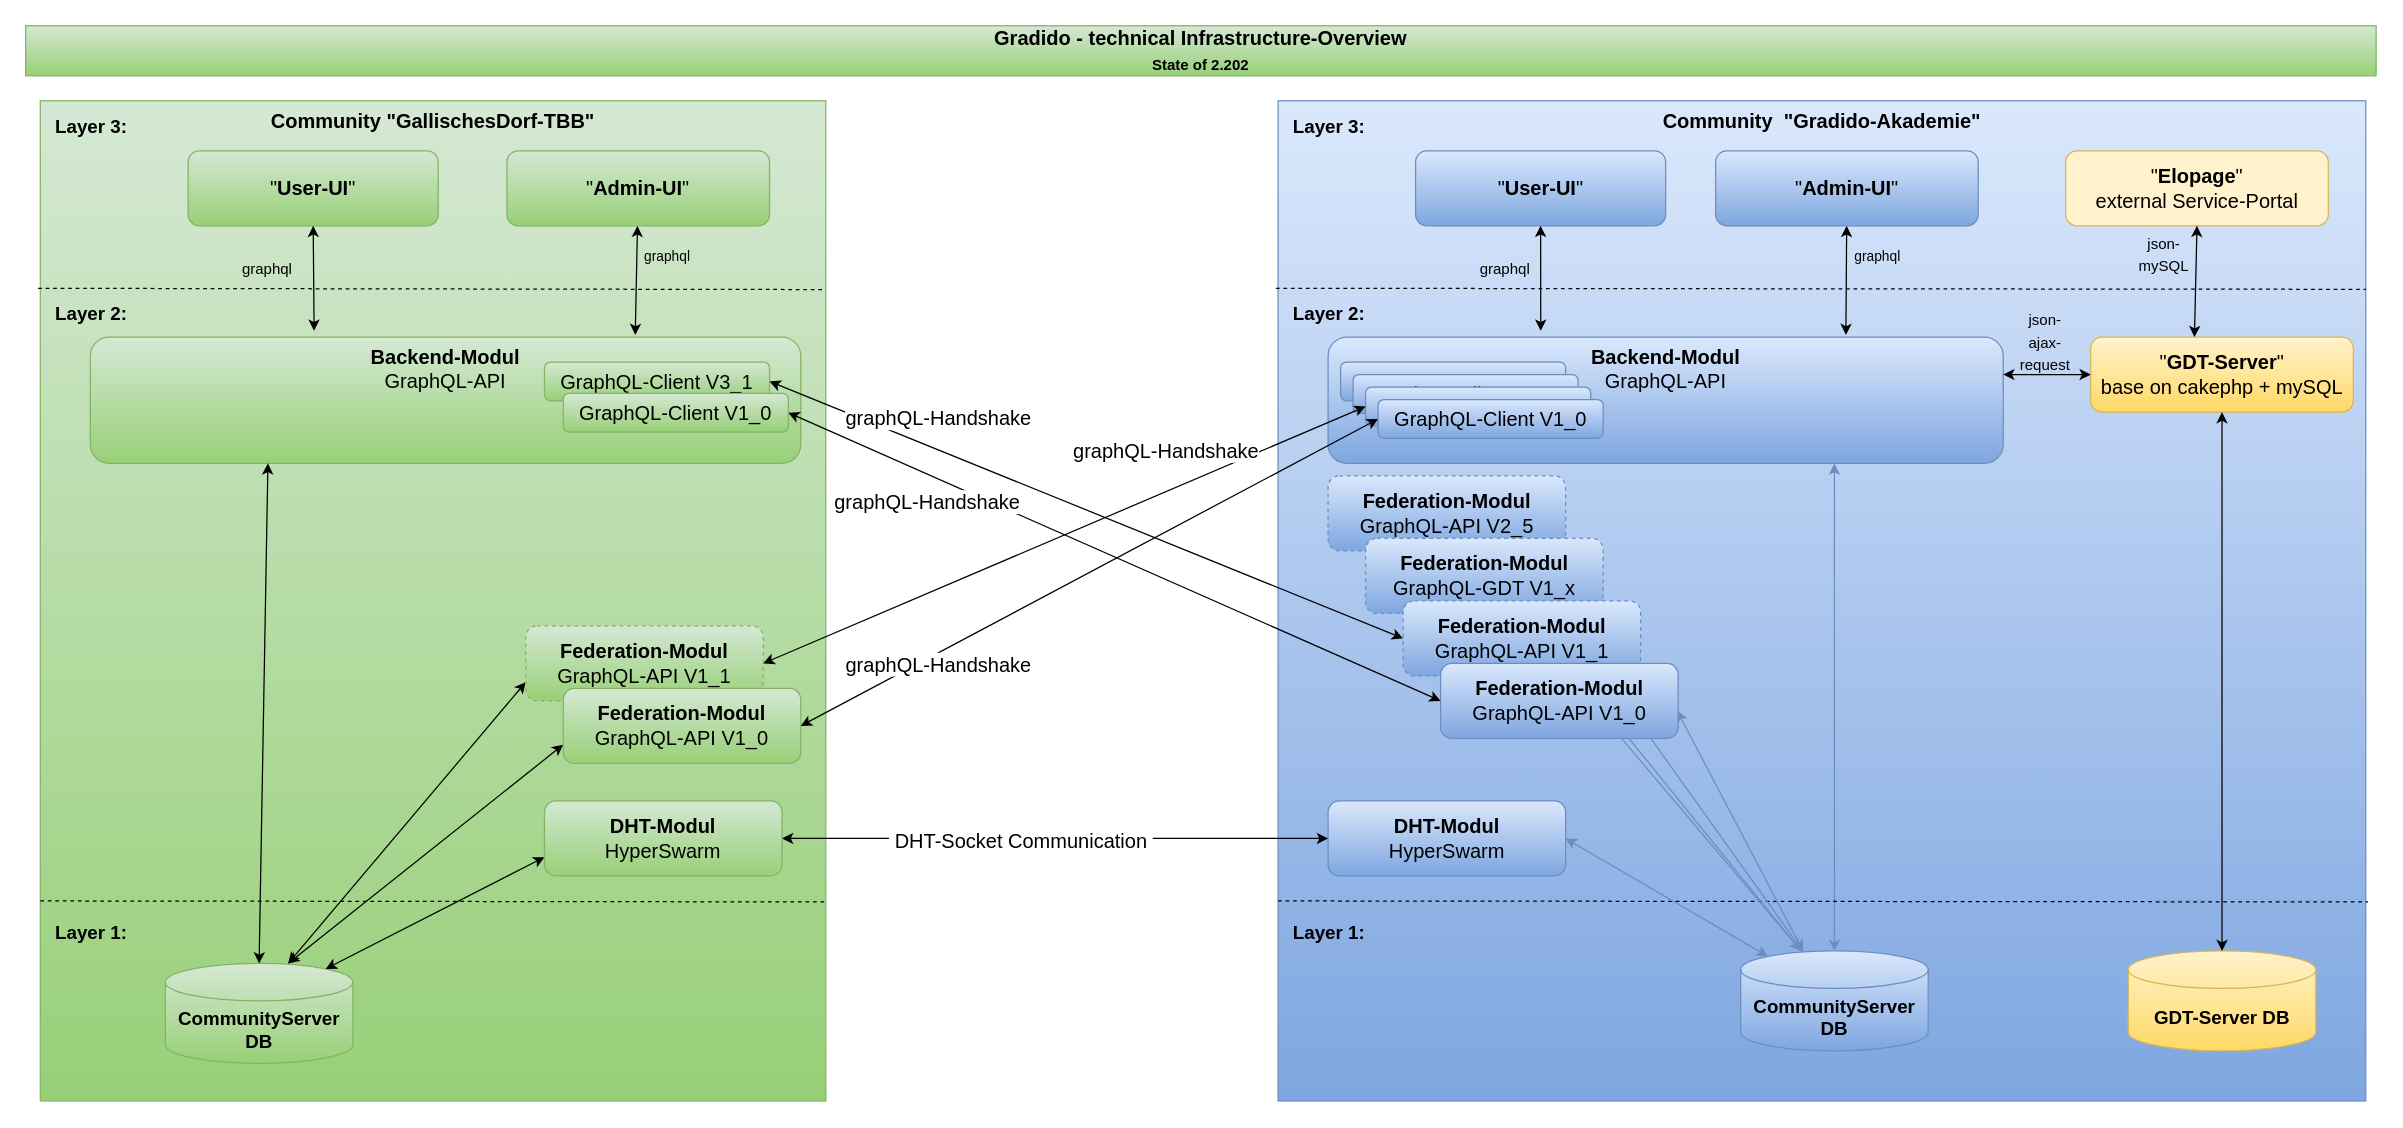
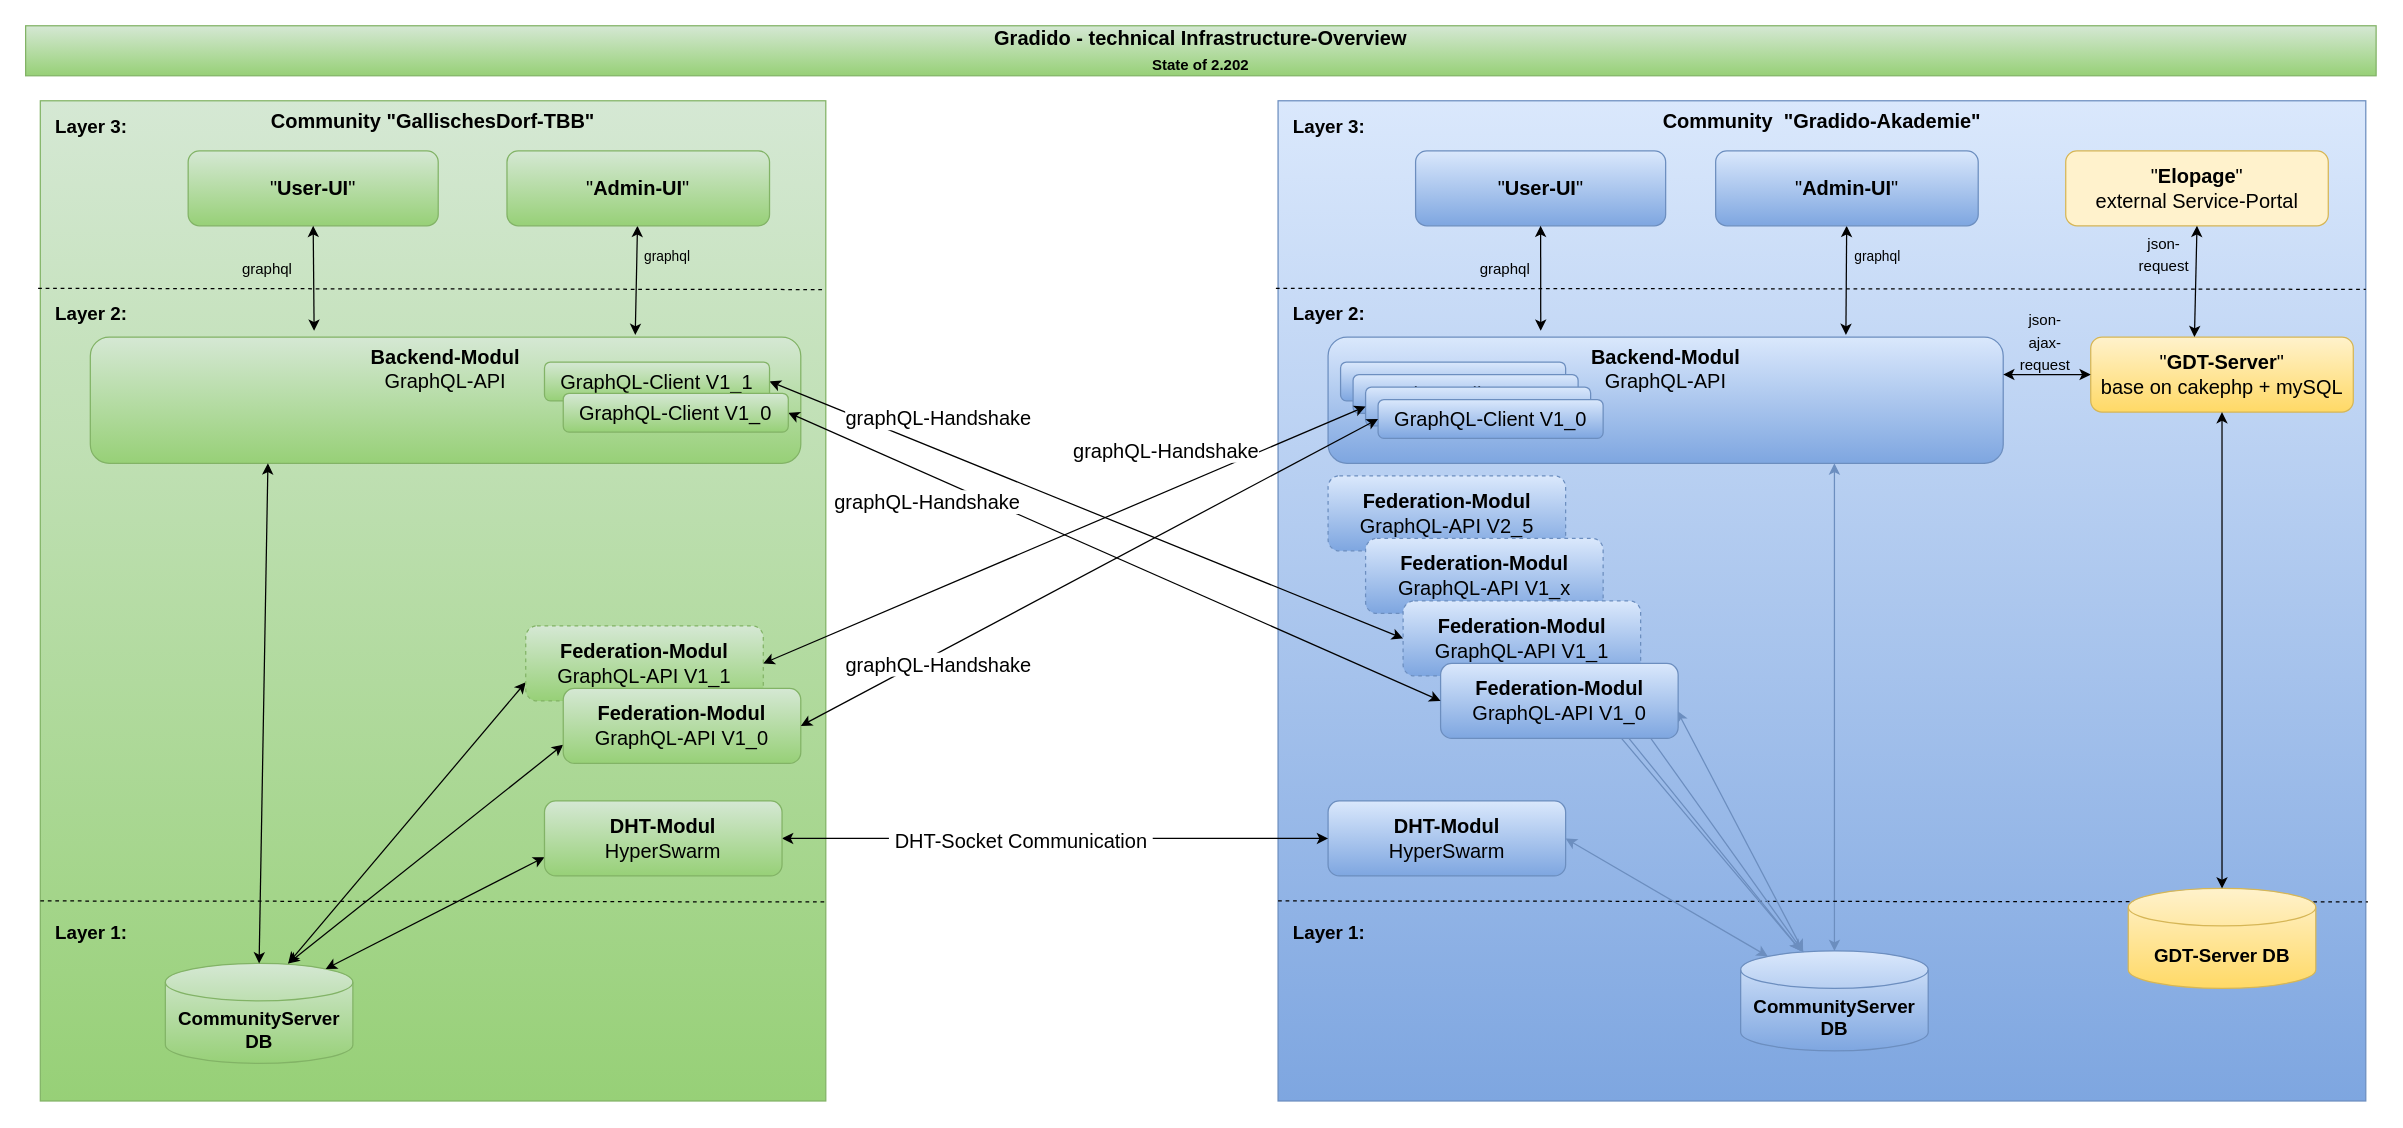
- <mxCell id="22" value="&lt;font style=&quot;font-size: 12px&quot;&gt;json-&lt;br&gt;mySQL&lt;/font&gt;" style="edgeLabel;html=1;align=center;verticalAlign=middle;resizable=0;points=[];fontSize=15;fontColor=#000000;labelBackgroundColor=none;" parent="1" vertex="1" connectable="0"><mxGeometry x="1731.74" y="216" as="geometry"><mxPoint x="-2" y="-15" as="offset" /></mxGeometry></mxCell>
+ <mxCell id="22" value="&lt;font style=&quot;font-size: 12px&quot;&gt;json-&lt;br&gt;request&lt;/font&gt;" style="edgeLabel;html=1;align=center;verticalAlign=middle;resizable=0;points=[];fontSize=15;fontColor=#000000;labelBackgroundColor=none;" parent="1" vertex="1" connectable="0"><mxGeometry x="1731.74" y="216" as="geometry"><mxPoint x="-2" y="-15" as="offset" /></mxGeometry></mxCell>
- <mxCell id="65" value="GraphQL-Client V3_1" style="rounded=1;whiteSpace=wrap;html=1;fontSize=16;align=center;fillColor=#d5e8d4;strokeColor=#82b366;gradientColor=#97d077;" parent="1" vertex="1"><mxGeometry x="435" y="289" width="180" height="31" as="geometry" /></mxCell>
+ <mxCell id="65" value="GraphQL-Client V1_1" style="rounded=1;whiteSpace=wrap;html=1;fontSize=16;align=center;fillColor=#d5e8d4;strokeColor=#82b366;gradientColor=#97d077;" parent="1" vertex="1"><mxGeometry x="435" y="289" width="180" height="31" as="geometry" /></mxCell>
- <mxCell id="31" value="&lt;b&gt;Federation-Modul&lt;/b&gt;&lt;br&gt;GraphQL-GDT V1_x" style="rounded=1;whiteSpace=wrap;html=1;fontSize=16;align=center;fillColor=#dae8fc;strokeColor=#6c8ebf;gradientColor=#7ea6e0;dashed=1;" parent="1" vertex="1"><mxGeometry x="1091.74" y="430" width="190" height="60" as="geometry" /></mxCell>
+ <mxCell id="31" value="&lt;b&gt;Federation-Modul&lt;/b&gt;&lt;br&gt;GraphQL-API V1_x" style="rounded=1;whiteSpace=wrap;html=1;fontSize=16;align=center;fillColor=#dae8fc;strokeColor=#6c8ebf;gradientColor=#7ea6e0;dashed=1;" parent="1" vertex="1"><mxGeometry x="1091.74" y="430" width="190" height="60" as="geometry" /></mxCell>
- <mxCell id="11" value="GDT-Server DB" style="shape=cylinder3;whiteSpace=wrap;html=1;boundedLbl=1;backgroundOutline=1;size=15;fillColor=#fff2cc;strokeColor=#d6b656;fontSize=15;fontStyle=1;gradientColor=#ffd966;" parent="1" vertex="1"><mxGeometry x="1701.74" y="760" width="150" height="80" as="geometry" /></mxCell>
+ <mxCell id="11" value="GDT-Server DB" style="shape=cylinder3;whiteSpace=wrap;html=1;boundedLbl=1;backgroundOutline=1;size=15;fillColor=#fff2cc;strokeColor=#d6b656;fontSize=15;fontStyle=1;gradientColor=#ffd966;" parent="1" vertex="1"><mxGeometry x="1701.74" y="710" width="150" height="80" as="geometry" /></mxCell>
